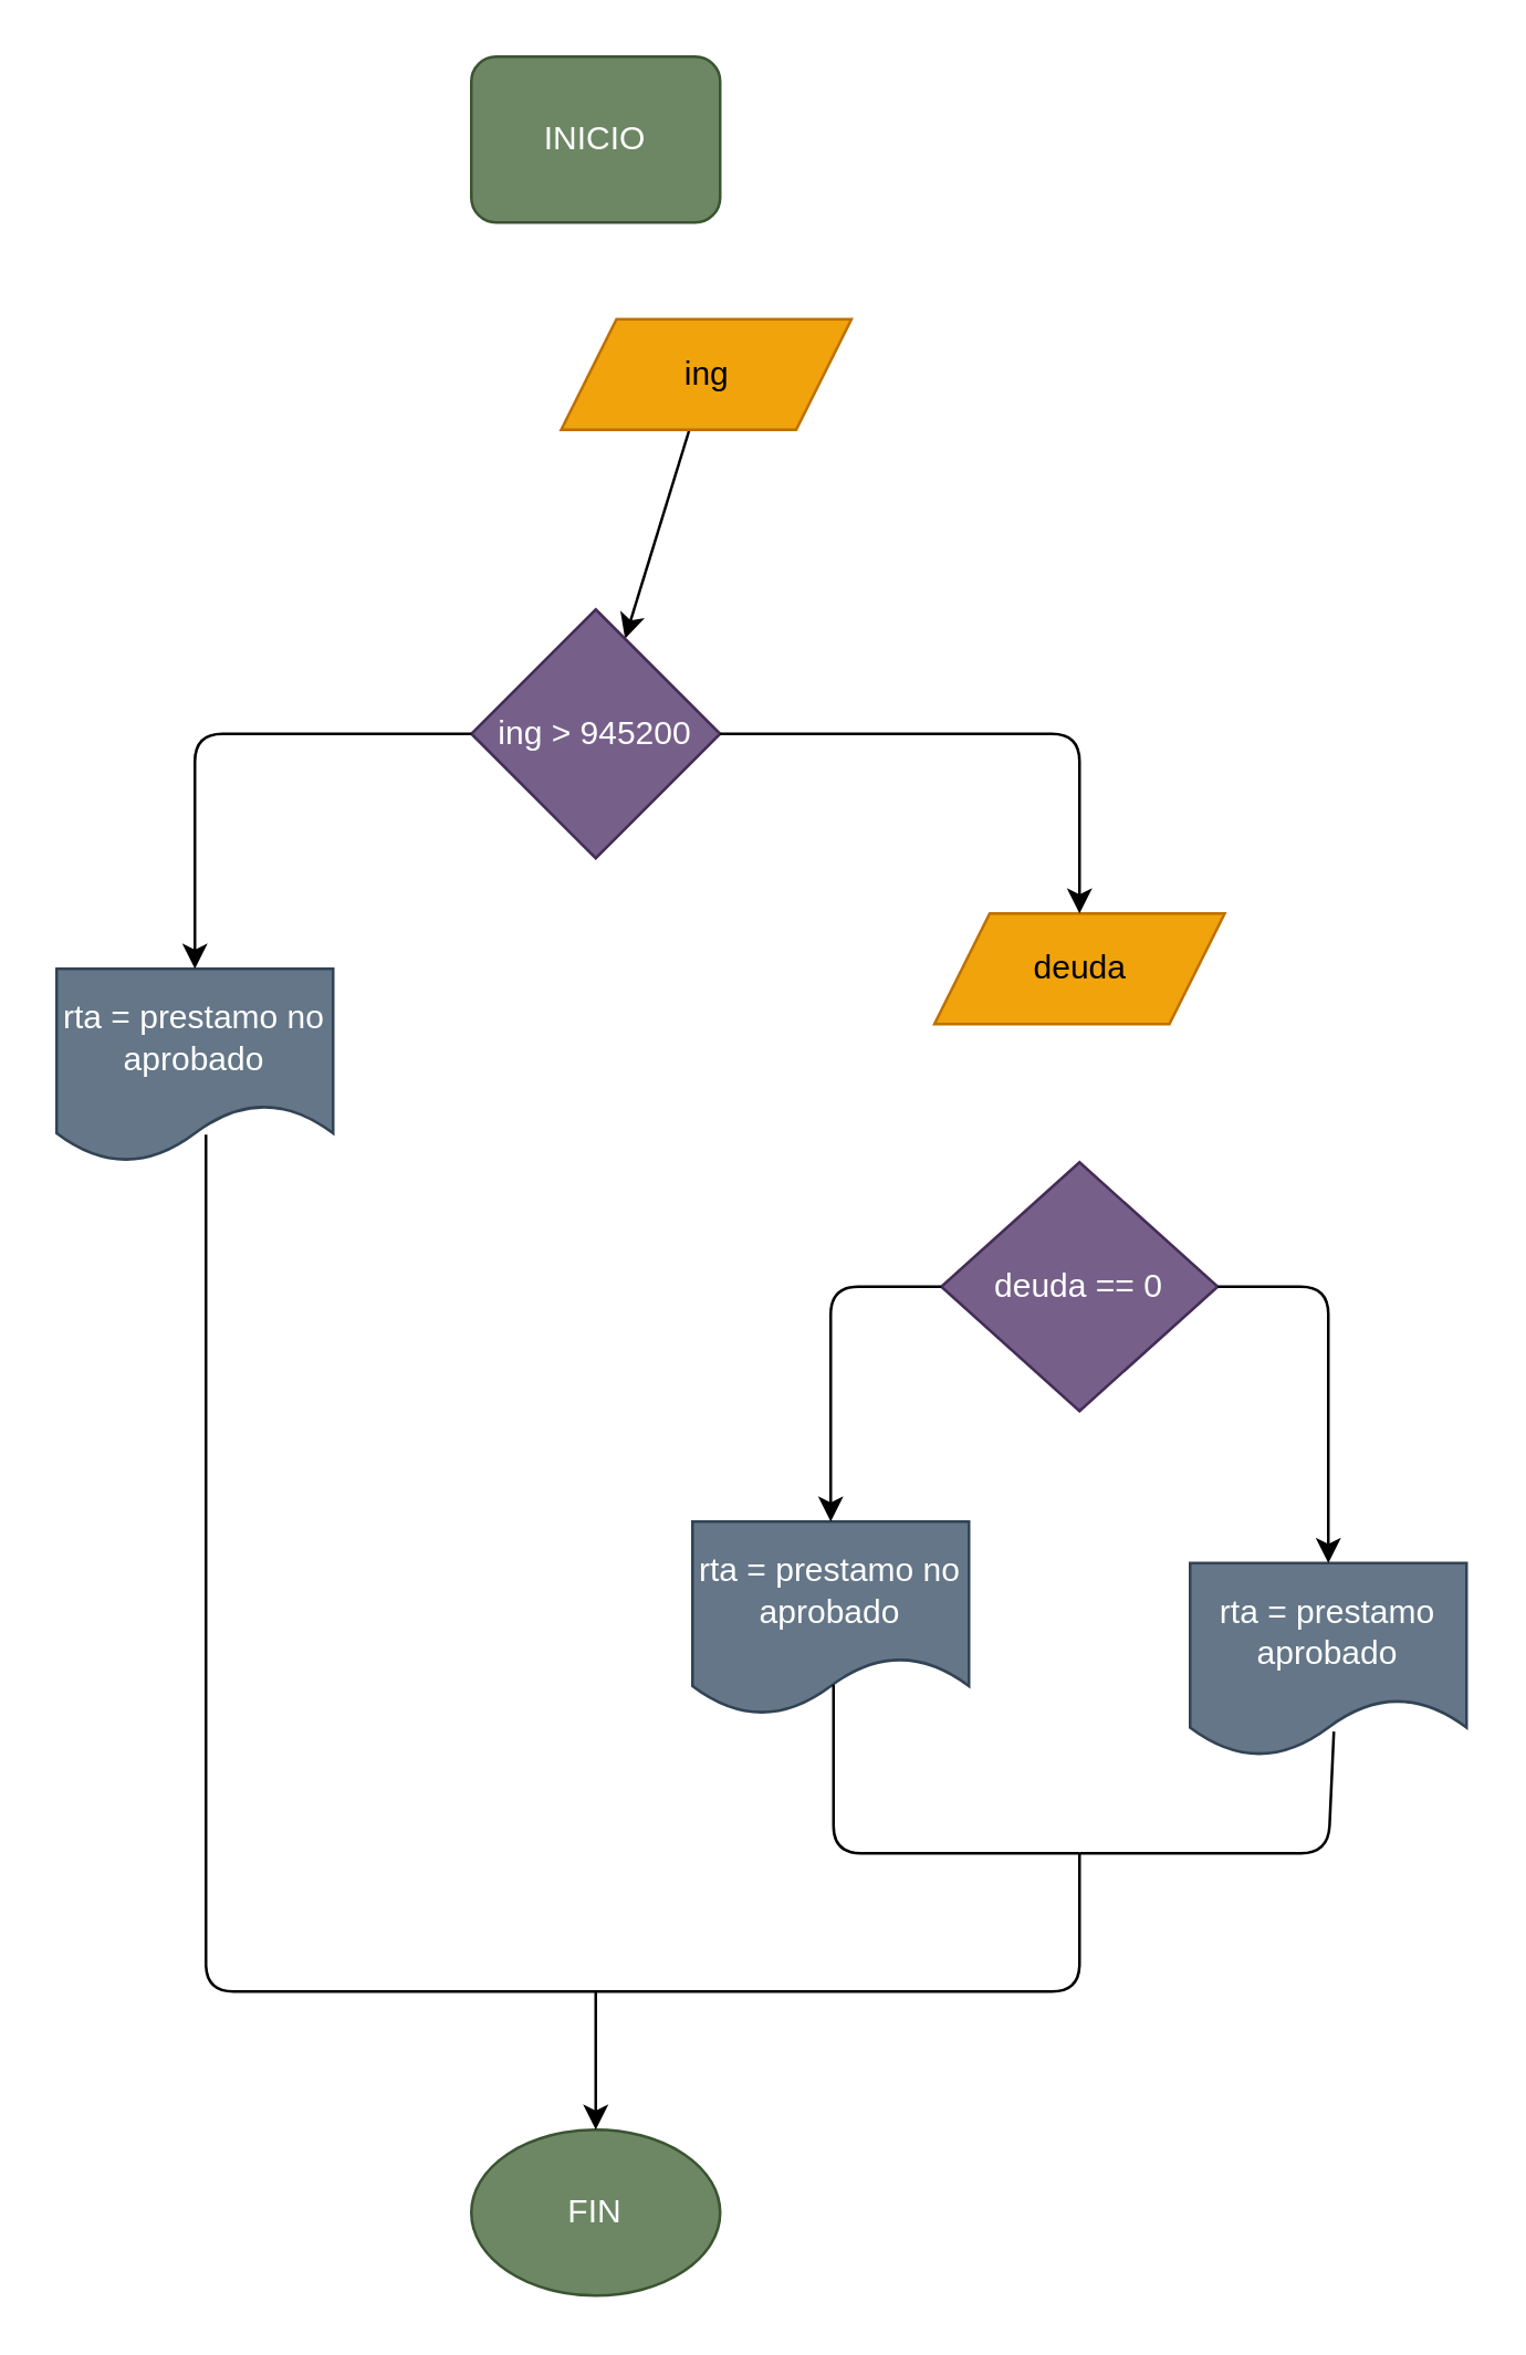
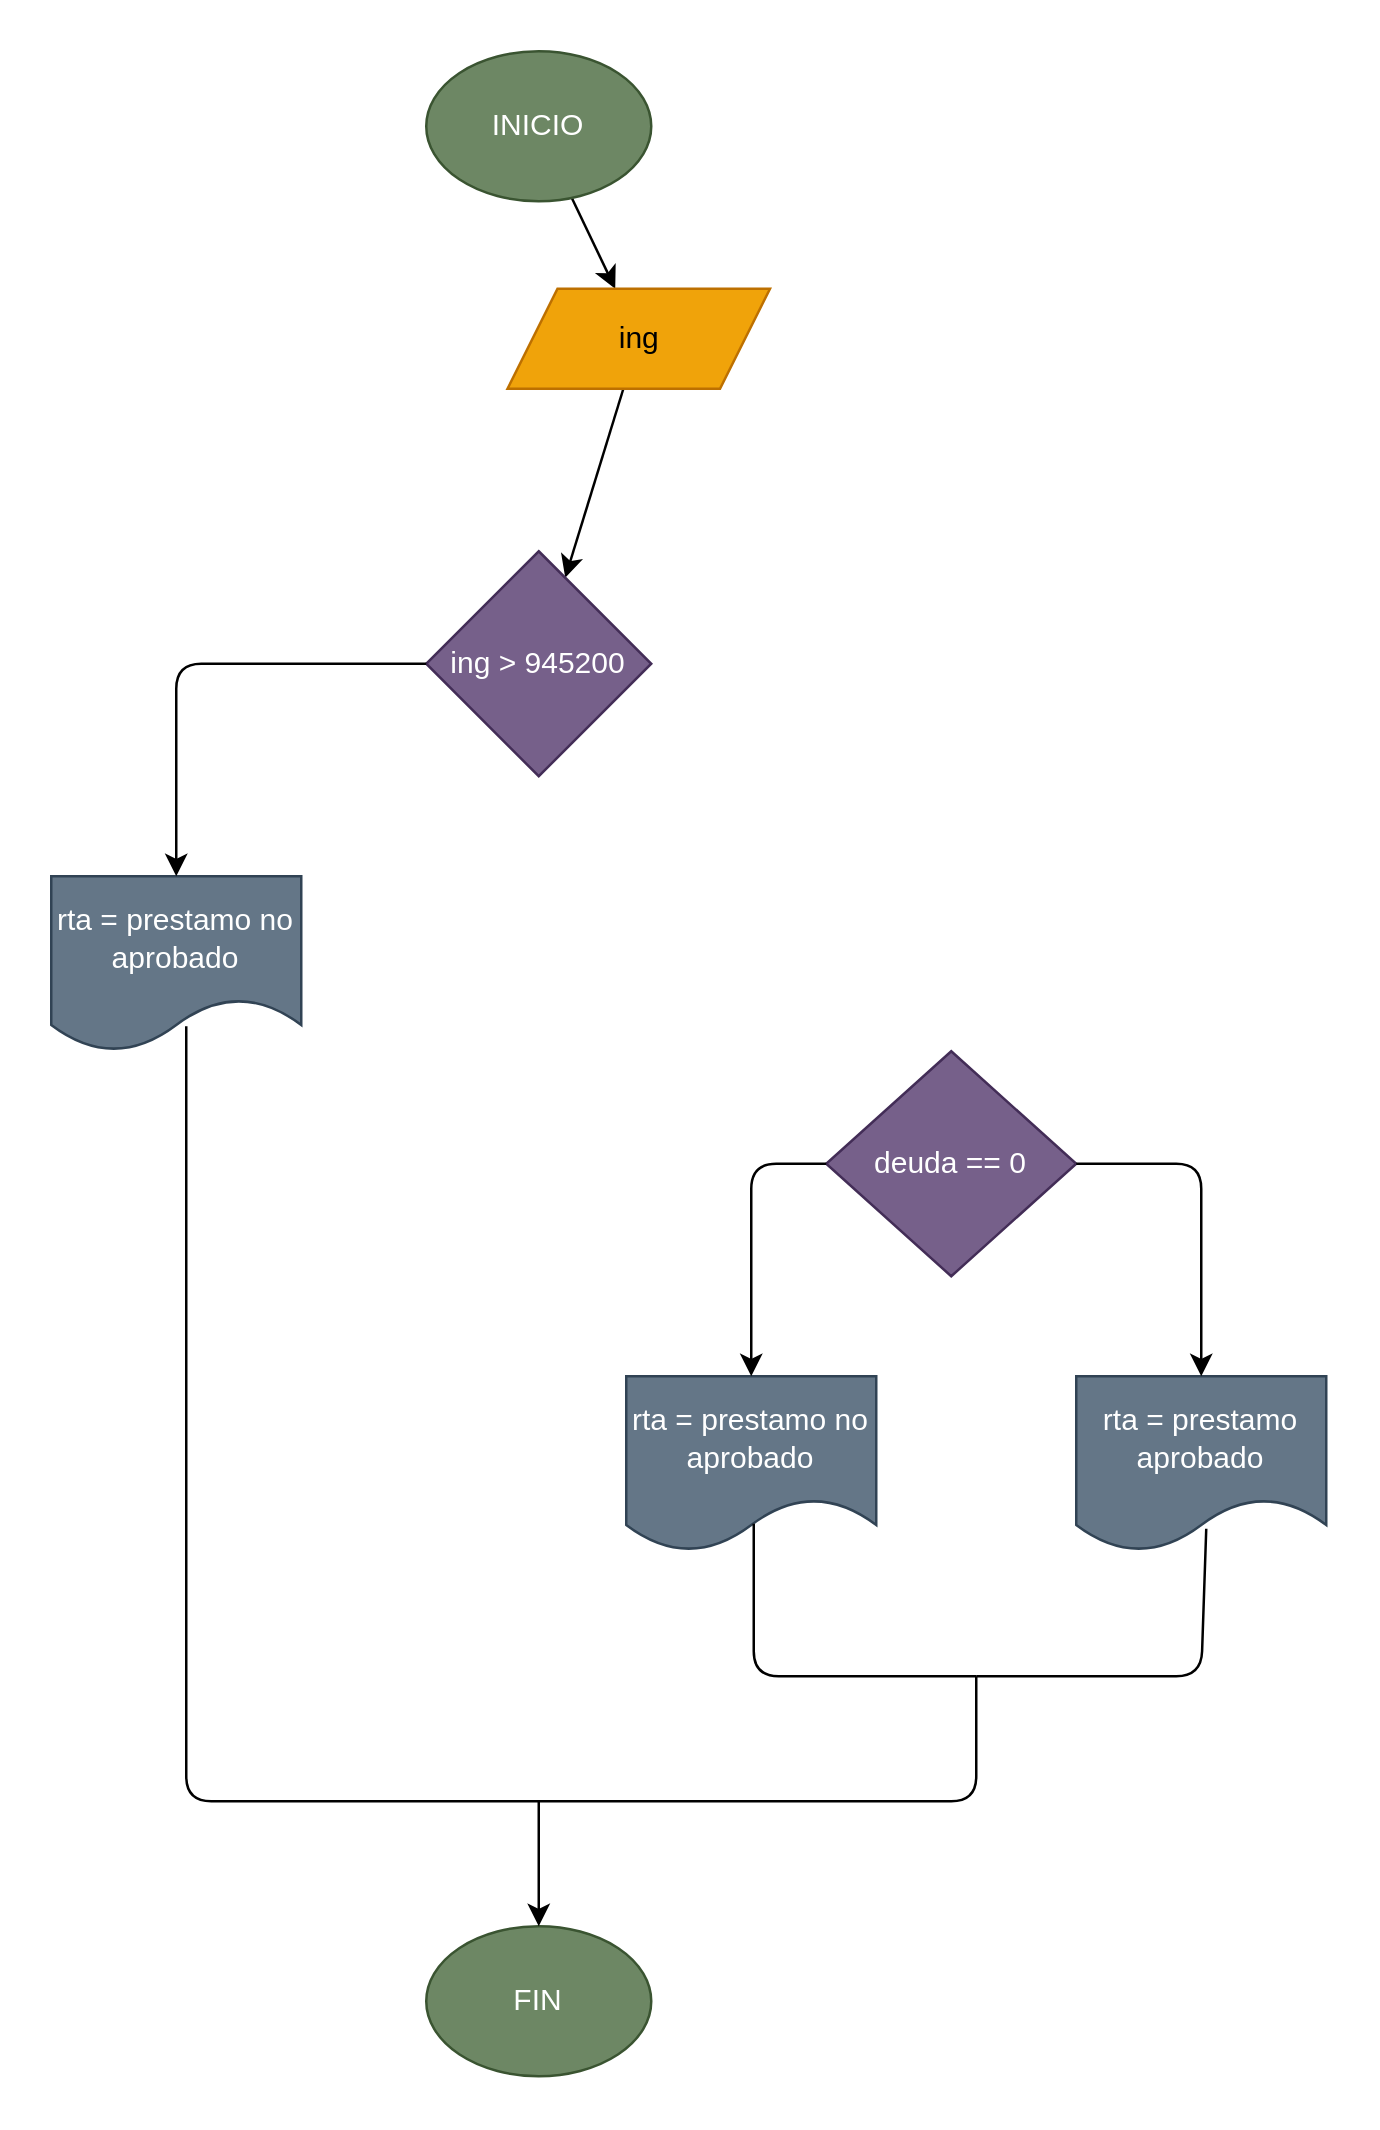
- <mxCell id="3" value="INICIO" style="whiteSpace=wrap;html=1;fillColor=#6d8764;fontColor=#ffffff;strokeColor=#3A5431;rounded=1;" vertex="1" parent="1"><mxGeometry x="170" y="20" width="90" height="60" as="geometry" /></mxCell>
+ <mxCell id="3" value="INICIO" style="ellipse;whiteSpace=wrap;html=1;fillColor=#6d8764;fontColor=#ffffff;strokeColor=#3A5431;" vertex="1" parent="1"><mxGeometry x="170" y="20" width="90" height="60" as="geometry" /></mxCell>
+ <mxCell id="2" value="" style="edgeStyle=none;html=1;" edge="1" parent="1" source="3" target="5"><mxGeometry relative="1" as="geometry" /></mxCell>
- <mxCell id="20" value="" style="endArrow=classic;html=1;exitX=1;exitY=0.5;exitDx=0;exitDy=0;entryX=0.5;entryY=0;entryDx=0;entryDy=0;" edge="1" parent="1" source="6" target="19"><mxGeometry width="50" height="50" relative="1" as="geometry"><mxPoint x="260" y="260" as="sourcePoint" /><mxPoint x="310" y="210" as="targetPoint" /><Array as="points"><mxPoint x="390" y="265" /></Array></mxGeometry></mxCell>
- <mxCell id="19" value="deuda" style="shape=parallelogram;perimeter=parallelogramPerimeter;whiteSpace=wrap;html=1;fixedSize=1;fillColor=#f0a30a;fontColor=#000000;strokeColor=#BD7000;" vertex="1" parent="1"><mxGeometry x="337.5" y="330" width="105" height="40" as="geometry" /></mxCell>
- <mxCell id="7" value="deuda == 0" style="rhombus;whiteSpace=wrap;html=1;fillColor=#76608a;fontColor=#ffffff;strokeColor=#432D57;" vertex="1" parent="1"><mxGeometry x="340" y="420" width="100" height="90" as="geometry" /></mxCell>
+ <mxCell id="7" value="deuda == 0" style="rhombus;whiteSpace=wrap;html=1;fillColor=#76608a;fontColor=#ffffff;strokeColor=#432D57;" vertex="1" parent="1"><mxGeometry x="330" y="420" width="100" height="90" as="geometry" /></mxCell>
- <mxCell id="8" value="rta = prestamo aprobado" style="shape=document;whiteSpace=wrap;html=1;boundedLbl=1;fillColor=#647687;fontColor=#ffffff;strokeColor=#314354;" vertex="1" parent="1"><mxGeometry x="430" y="565" width="100" height="70" as="geometry" /></mxCell>
+ <mxCell id="8" value="rta = prestamo aprobado" style="shape=document;whiteSpace=wrap;html=1;boundedLbl=1;fillColor=#647687;fontColor=#ffffff;strokeColor=#314354;" vertex="1" parent="1"><mxGeometry x="430" y="550" width="100" height="70" as="geometry" /></mxCell>
